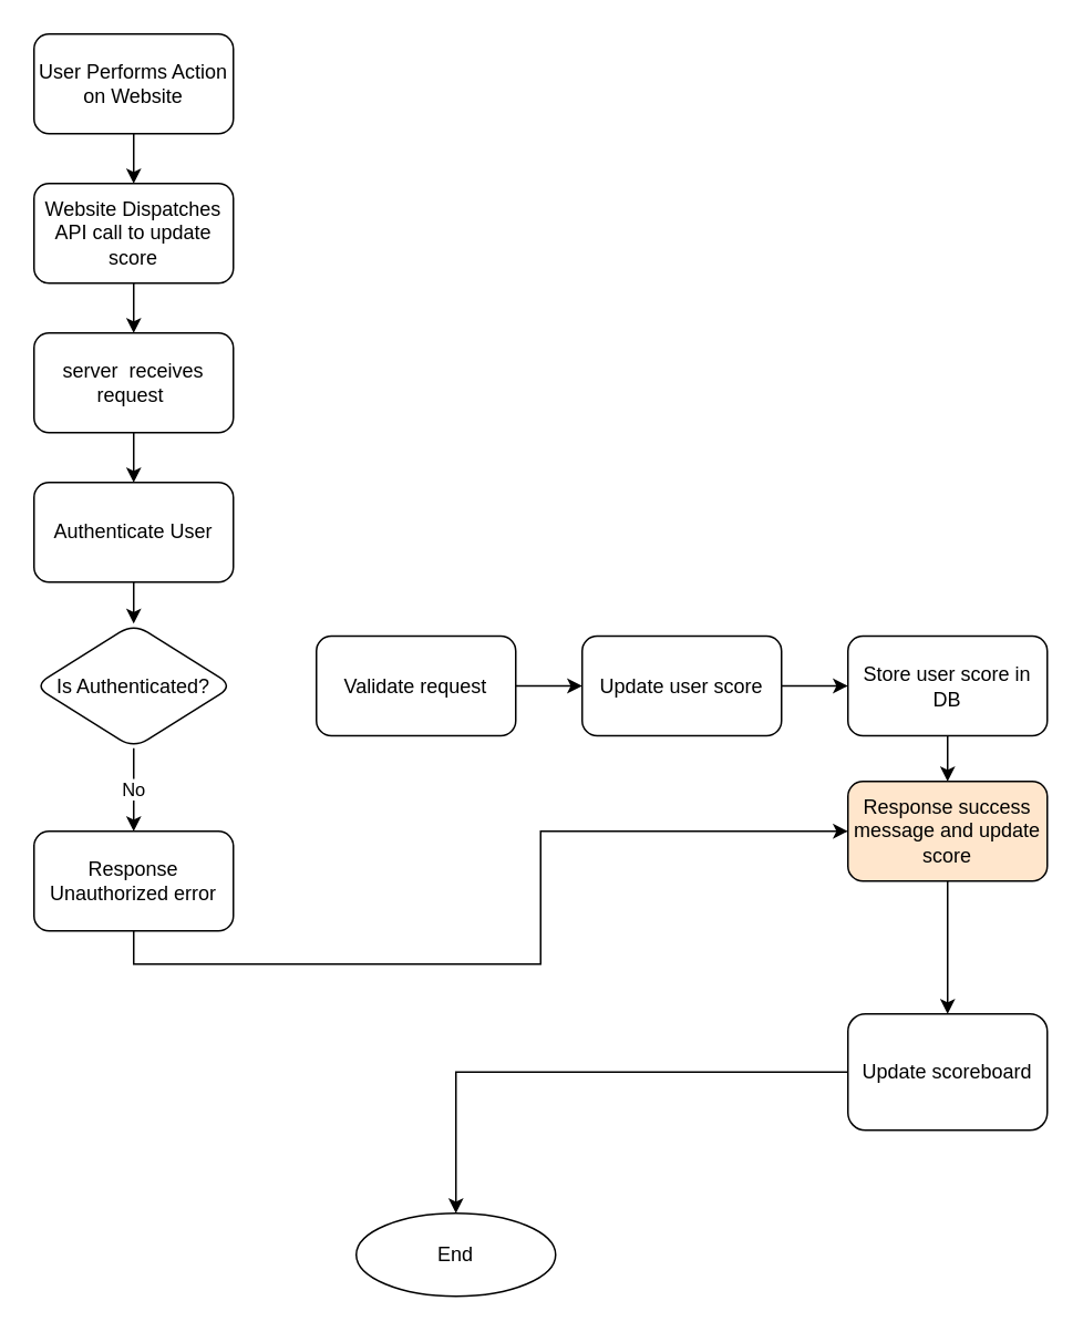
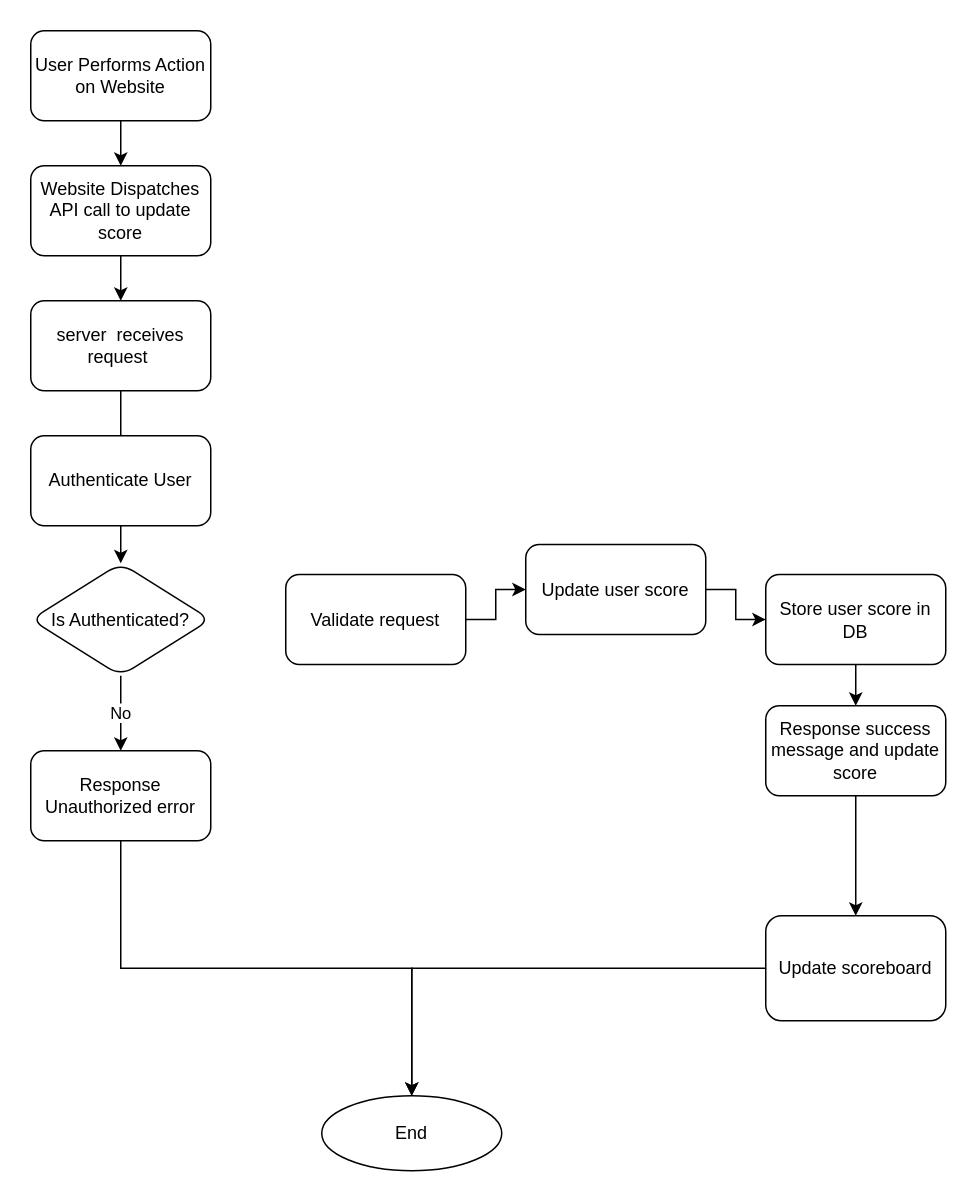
- <mxCell id="6" value="" style="edgeStyle=orthogonalEdgeStyle;rounded=0;orthogonalLoop=1;jettySize=auto;html=1;" edge="1" parent="1" source="7" target="9"><mxGeometry relative="1" as="geometry" /></mxCell>
+ <mxCell id="6" value="" style="edgeStyle=orthogonalEdgeStyle;rounded=0;orthogonalLoop=1;jettySize=auto;html=1;endArrow=none;" edge="1" parent="1" source="7" target="9"><mxGeometry relative="1" as="geometry" /></mxCell>
- <mxCell id="18" value="Update user score" style="whiteSpace=wrap;html=1;rounded=1;" vertex="1" parent="1"><mxGeometry x="350" y="382.5" width="120" height="60" as="geometry" /></mxCell>
+ <mxCell id="18" value="Update user score" style="whiteSpace=wrap;html=1;rounded=1;" vertex="1" parent="1"><mxGeometry x="350" y="362.5" width="120" height="60" as="geometry" /></mxCell>
- <mxCell id="22" value="Response success message and update score" style="whiteSpace=wrap;html=1;rounded=1;fillColor=#ffe6cc;" vertex="1" parent="1"><mxGeometry x="510" y="470" width="120" height="60" as="geometry" /></mxCell>
+ <mxCell id="22" value="Response success message and update score" style="whiteSpace=wrap;html=1;rounded=1;" vertex="1" parent="1"><mxGeometry x="510" y="470" width="120" height="60" as="geometry" /></mxCell>
- <mxCell id="12" style="edgeStyle=orthogonalEdgeStyle;rounded=0;orthogonalLoop=1;jettySize=auto;html=1;exitX=0.5;exitY=1;exitDx=0;exitDy=0;" edge="1" parent="1" source="13" target="22"><mxGeometry relative="1" as="geometry" /></mxCell>
+ <mxCell id="12" style="edgeStyle=orthogonalEdgeStyle;rounded=0;orthogonalLoop=1;jettySize=auto;html=1;exitX=0.5;exitY=1;exitDx=0;exitDy=0;entryX=0.5;entryY=0;entryDx=0;entryDy=0;" edge="1" parent="1" source="13" target="14"><mxGeometry relative="1" as="geometry" /></mxCell>
